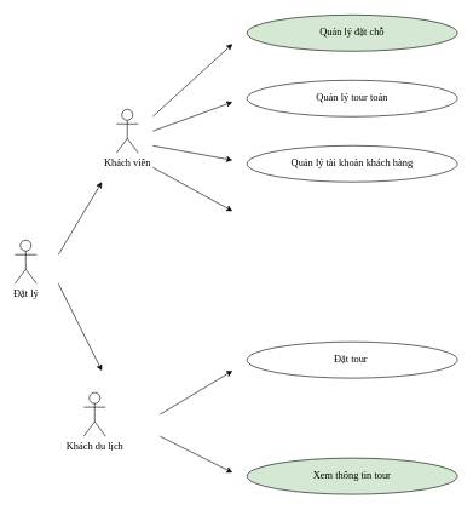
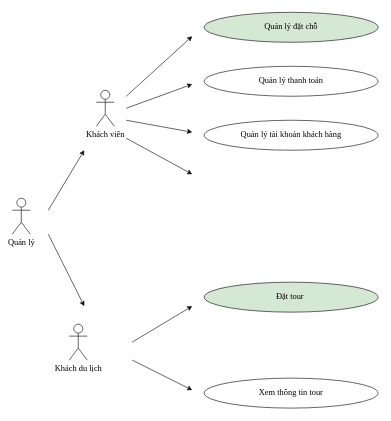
- <mxCell id="10" value="Quản lý tour toán" style="ellipse;whiteSpace=wrap;html=1;fontFamily=Times New Roman;fontSize=14;" vertex="1" parent="1"><mxGeometry x="340" y="110" width="290" height="50" as="geometry" /></mxCell>
+ <mxCell id="10" value="Quản lý thanh toán" style="ellipse;whiteSpace=wrap;html=1;fontFamily=Times New Roman;fontSize=14;" vertex="1" parent="1"><mxGeometry x="340" y="110" width="290" height="50" as="geometry" /></mxCell>
- <mxCell id="2" value="Đặt lý" style="shape=umlActor;verticalLabelPosition=bottom;verticalAlign=top;html=1;outlineConnect=0;fontFamily=Times New Roman;fontSize=14;" vertex="1" parent="1"><mxGeometry x="20" y="330" width="30" height="60" as="geometry" /></mxCell>
+ <mxCell id="2" value="Quản lý" style="shape=umlActor;verticalLabelPosition=bottom;verticalAlign=top;html=1;outlineConnect=0;fontFamily=Times New Roman;fontSize=14;" vertex="1" parent="1"><mxGeometry x="20" y="330" width="30" height="60" as="geometry" /></mxCell>
- <mxCell id="12" value="Đặt tour&amp;nbsp;" style="ellipse;whiteSpace=wrap;html=1;fontFamily=Times New Roman;fontSize=14;" vertex="1" parent="1"><mxGeometry x="340" y="470" width="290" height="50" as="geometry" /></mxCell>
+ <mxCell id="12" value="Đặt tour&amp;nbsp;" style="ellipse;whiteSpace=wrap;html=1;fontFamily=Times New Roman;fontSize=14;fillColor=#d5e8d4;" vertex="1" parent="1"><mxGeometry x="340" y="470" width="290" height="50" as="geometry" /></mxCell>
- <mxCell id="13" value="Xem thông tin tour" style="ellipse;whiteSpace=wrap;html=1;fontFamily=Times New Roman;fontSize=14;fillColor=#d5e8d4;" vertex="1" parent="1"><mxGeometry x="340" y="630" width="290" height="50" as="geometry" /></mxCell>
+ <mxCell id="13" value="Xem thông tin tour" style="ellipse;whiteSpace=wrap;html=1;fontFamily=Times New Roman;fontSize=14;" vertex="1" parent="1"><mxGeometry x="340" y="630" width="290" height="50" as="geometry" /></mxCell>
